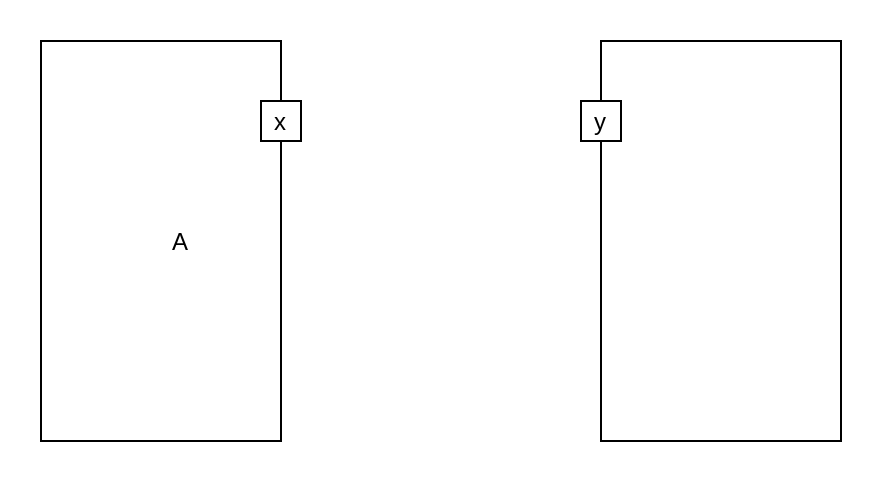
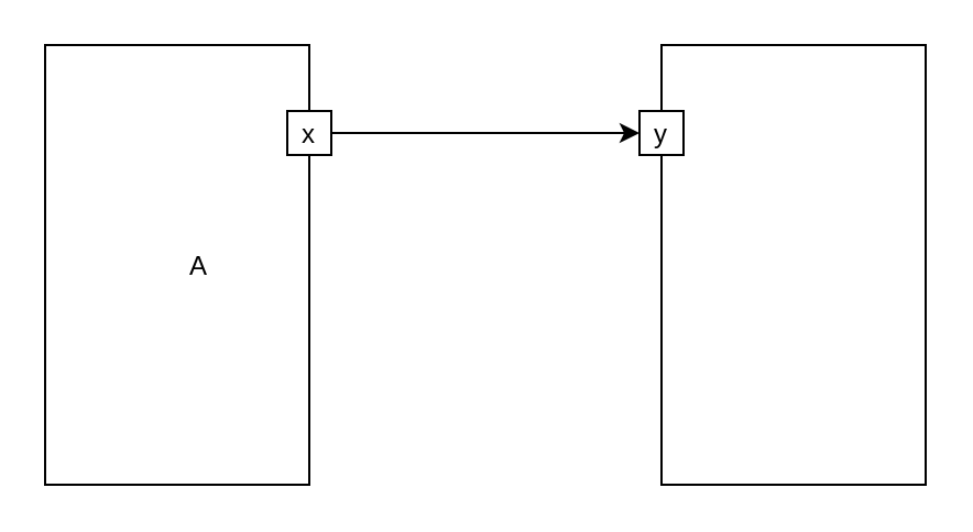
+ <mxCell id="6" style="edgeStyle=orthogonalEdgeStyle;rounded=0;orthogonalLoop=1;jettySize=auto;html=1;exitX=1;exitY=0.5;exitDx=0;exitDy=0;entryX=0;entryY=0.5;entryDx=0;entryDy=0;" edge="1" parent="1" source="7" target="9"><mxGeometry relative="1" as="geometry" /></mxCell>
